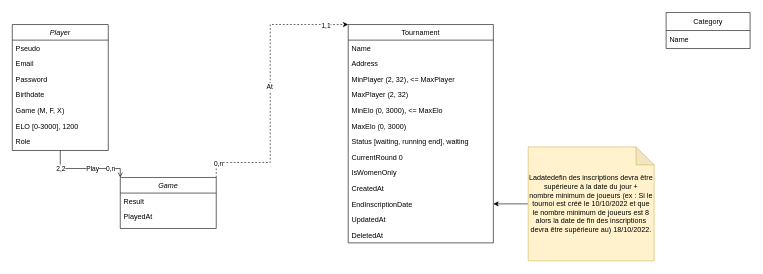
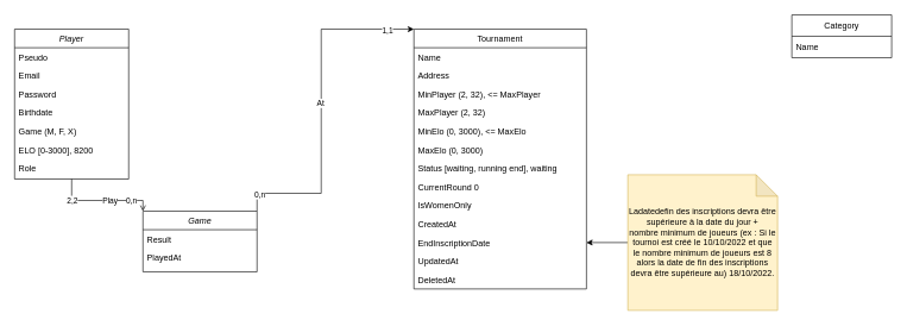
- <mxCell id="30" style="edgeStyle=orthogonalEdgeStyle;rounded=0;orthogonalLoop=1;jettySize=auto;html=1;entryX=0;entryY=0;entryDx=0;entryDy=0;exitX=1;exitY=0;exitDx=0;exitDy=0;dashed=1;" edge="1" parent="1" source="34" target="14"><mxGeometry relative="1" as="geometry"><Array as="points"><mxPoint x="360" y="270" /><mxPoint x="450" y="270" /><mxPoint x="450" y="40" /></Array></mxGeometry></mxCell>
+ <mxCell id="30" style="edgeStyle=orthogonalEdgeStyle;rounded=0;orthogonalLoop=1;jettySize=auto;html=1;entryX=0;entryY=0;entryDx=0;entryDy=0;exitX=1;exitY=0;exitDx=0;exitDy=0;" edge="1" parent="1" source="34" target="14"><mxGeometry relative="1" as="geometry"><Array as="points"><mxPoint x="360" y="270" /><mxPoint x="450" y="270" /><mxPoint x="450" y="40" /></Array></mxGeometry></mxCell>
- <mxCell id="12" value="ELO [0-3000], 1200" style="text;align=left;verticalAlign=top;spacingLeft=4;spacingRight=4;overflow=hidden;rotatable=0;points=[[0,0.5],[1,0.5]];portConstraint=eastwest;rounded=0;shadow=0;html=0;" vertex="1" parent="6"><mxGeometry y="156" width="160" height="26" as="geometry" /></mxCell>
+ <mxCell id="12" value="ELO [0-3000], 8200" style="text;align=left;verticalAlign=top;spacingLeft=4;spacingRight=4;overflow=hidden;rotatable=0;points=[[0,0.5],[1,0.5]];portConstraint=eastwest;rounded=0;shadow=0;html=0;" vertex="1" parent="6"><mxGeometry y="156" width="160" height="26" as="geometry" /></mxCell>
